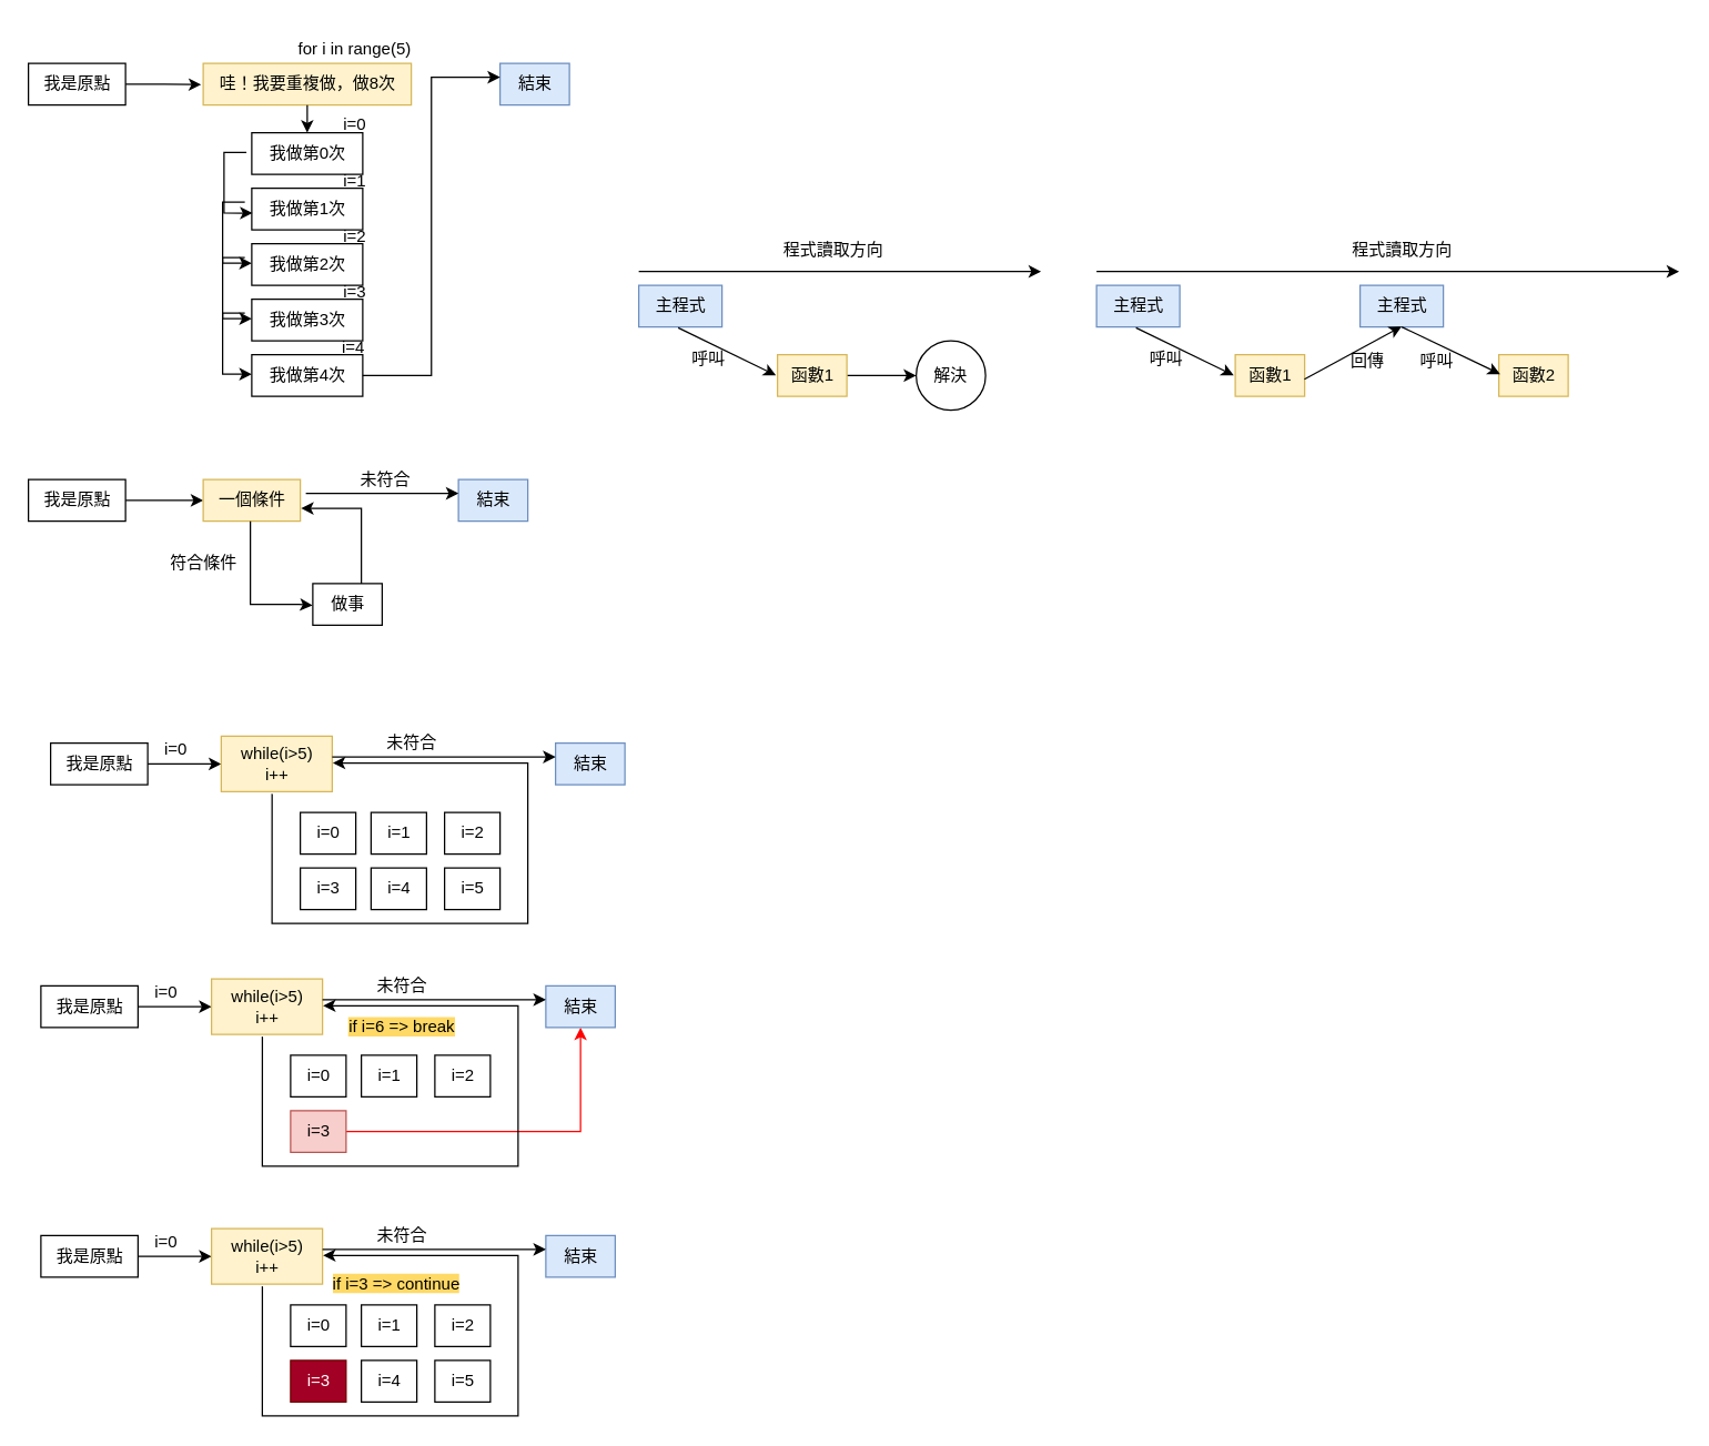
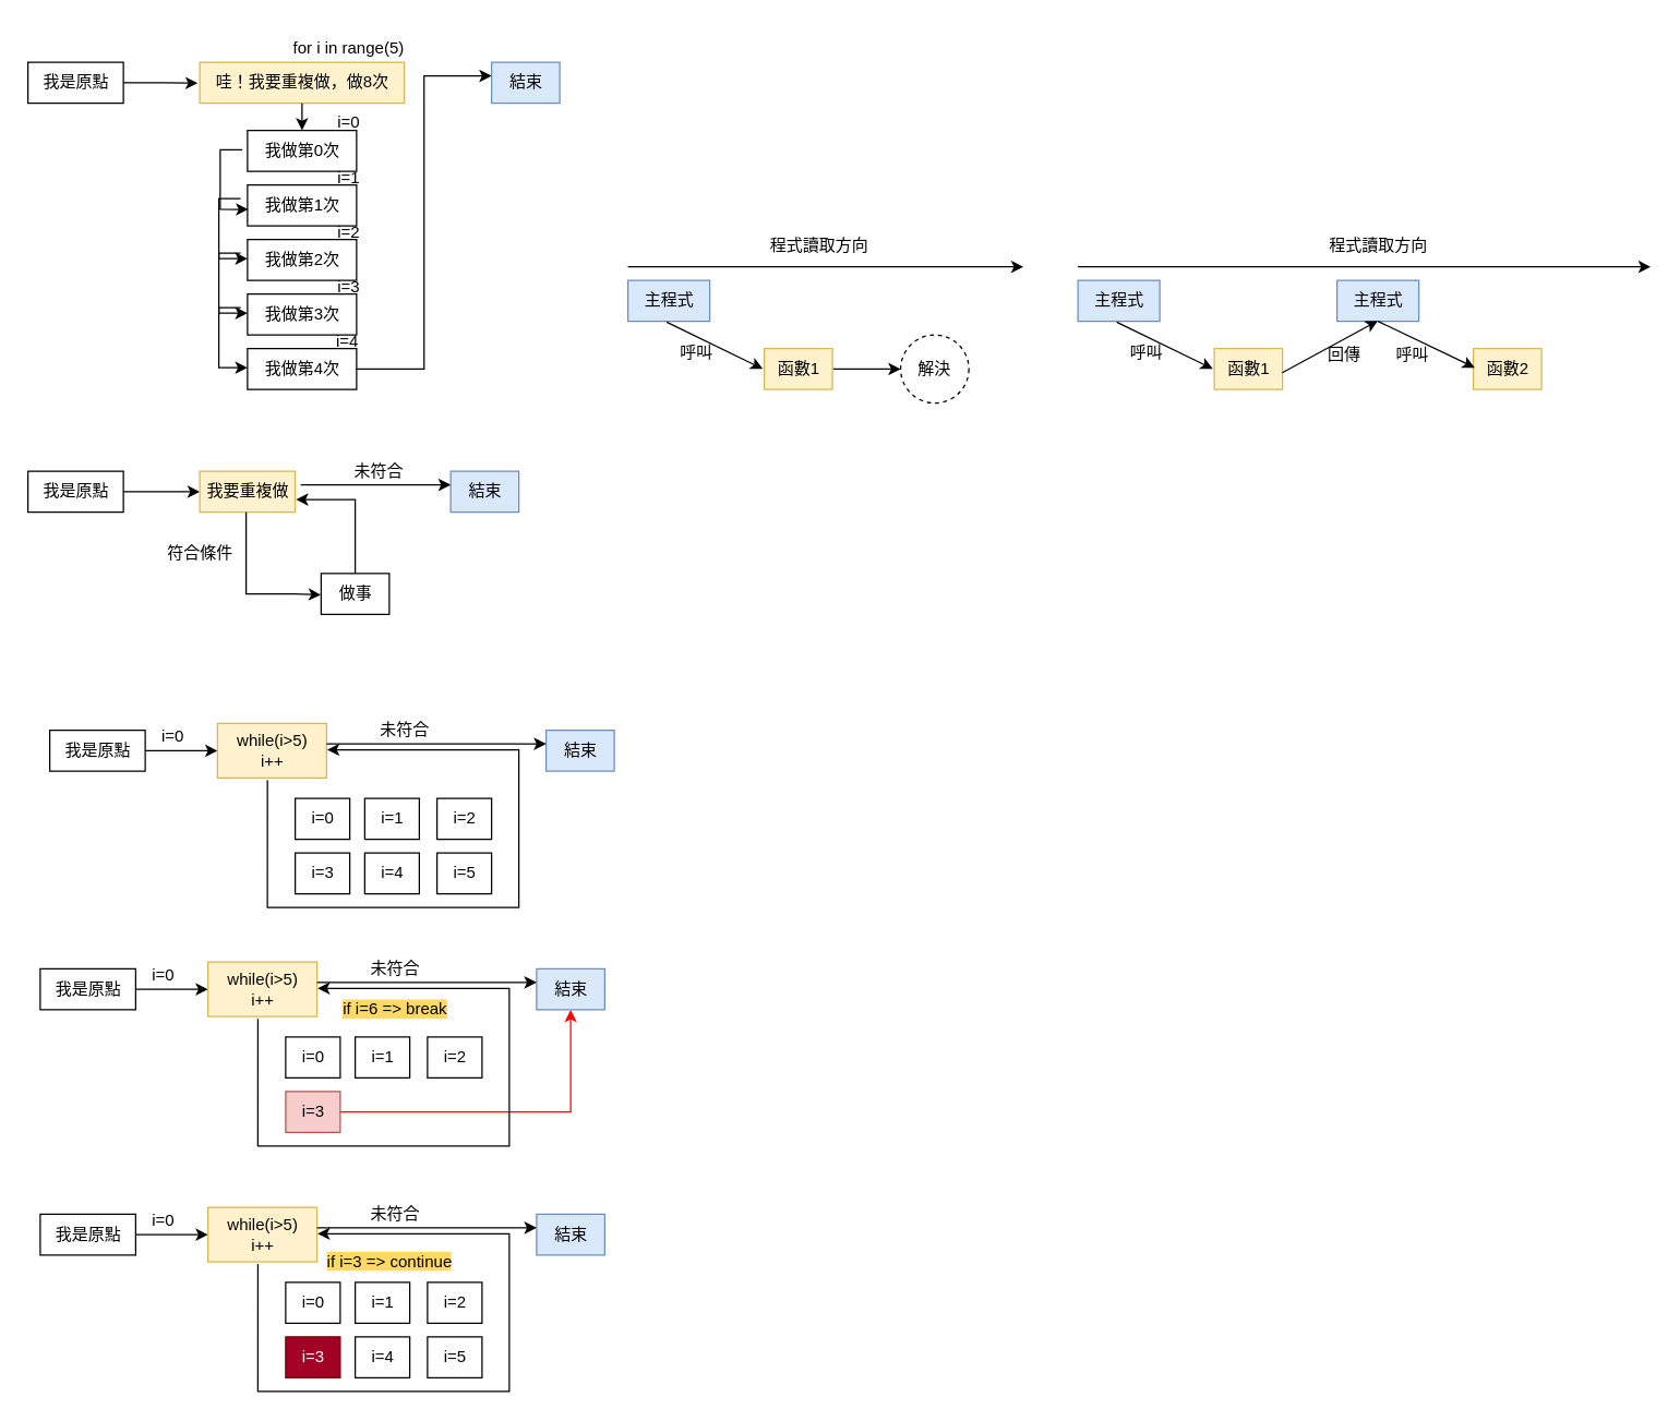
- <mxCell id="83" value="解決" style="ellipse;whiteSpace=wrap;html=1;aspect=fixed;dashed=0;" vertex="1" parent="1"><mxGeometry x="660" y="245" width="50" height="50" as="geometry" /></mxCell>
+ <mxCell id="83" value="解決" style="ellipse;whiteSpace=wrap;html=1;aspect=fixed;dashed=1;" vertex="1" parent="1"><mxGeometry x="660" y="245" width="50" height="50" as="geometry" /></mxCell>
- <mxCell id="25" value="一個條件" style="text;html=1;align=center;verticalAlign=middle;resizable=0;points=[];autosize=1;strokeColor=#d6b656;fillColor=#fff2cc;" parent="1" vertex="1"><mxGeometry x="146" y="345" width="70" height="30" as="geometry" /></mxCell>
+ <mxCell id="25" value="我要重複做" style="text;html=1;align=center;verticalAlign=middle;resizable=0;points=[];autosize=1;strokeColor=#d6b656;fillColor=#fff2cc;" parent="1" vertex="1"><mxGeometry x="146" y="345" width="70" height="30" as="geometry" /></mxCell>
- <mxCell id="26" value="做事" style="text;html=1;align=center;verticalAlign=middle;resizable=0;points=[];autosize=1;strokeColor=default;" parent="1" vertex="1"><mxGeometry x="225" y="420" width="50" height="30" as="geometry" /></mxCell>
+ <mxCell id="26" value="做事" style="text;html=1;align=center;verticalAlign=middle;resizable=0;points=[];autosize=1;strokeColor=default;" parent="1" vertex="1"><mxGeometry x="235" y="420" width="50" height="30" as="geometry" /></mxCell>
